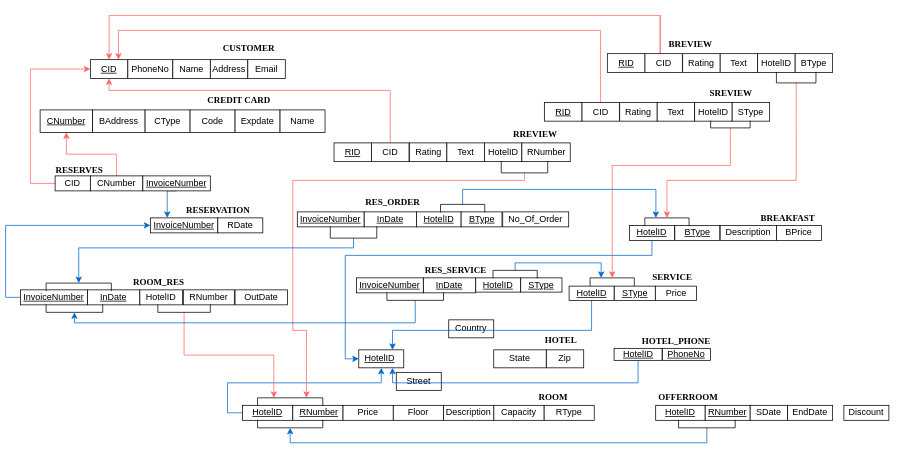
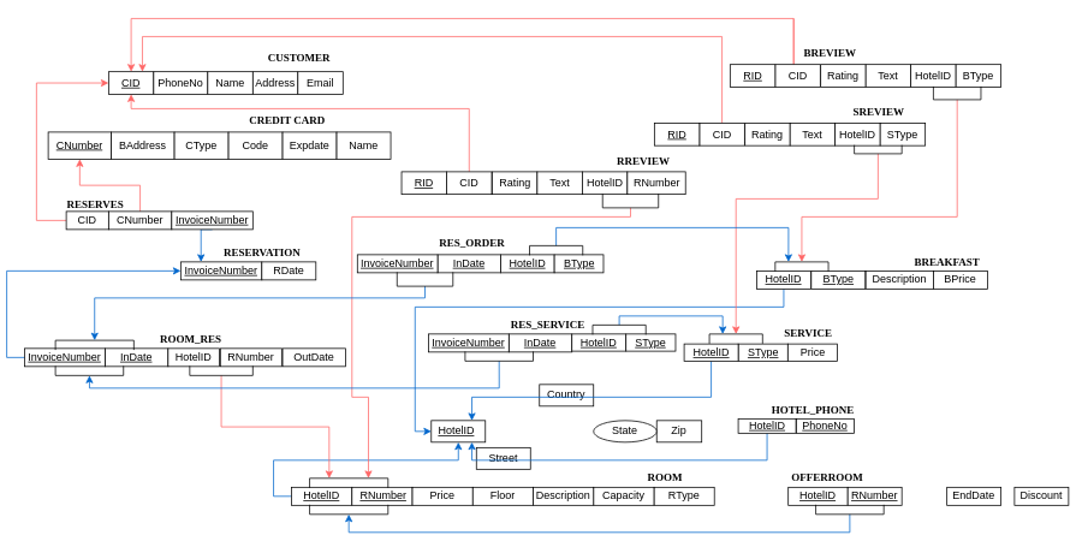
- <mxCell id="90" value="No_Of_Order" style="rounded=0;whiteSpace=wrap;html=1;" parent="1" vertex="1"><mxGeometry x="663" y="282" width="88" height="20" as="geometry" /></mxCell>
- <mxCell id="8" value="&lt;font face=&quot;Times New Roman&quot;&gt;&lt;b&gt;HOTEL&lt;/b&gt;&lt;/font&gt;" style="text;html=1;strokeColor=none;fillColor=none;align=center;verticalAlign=middle;whiteSpace=wrap;rounded=0;" parent="1" vertex="1"><mxGeometry x="721" y="444" width="40" height="20" as="geometry" /></mxCell>
- <mxCell id="7" value="State" style="rounded=0;whiteSpace=wrap;html=1;" parent="1" vertex="1"><mxGeometry x="651" y="466" width="70" height="24" as="geometry" /></mxCell>
+ <mxCell id="7" value="State" style="ellipse;whiteSpace=wrap;html=1;" parent="1" vertex="1"><mxGeometry x="651" y="466" width="70" height="24" as="geometry" /></mxCell>
- <mxCell id="94" value="SDate" style="rounded=0;whiteSpace=wrap;html=1;" parent="1" vertex="1"><mxGeometry x="993" y="540" width="50" height="20" as="geometry" /></mxCell>
